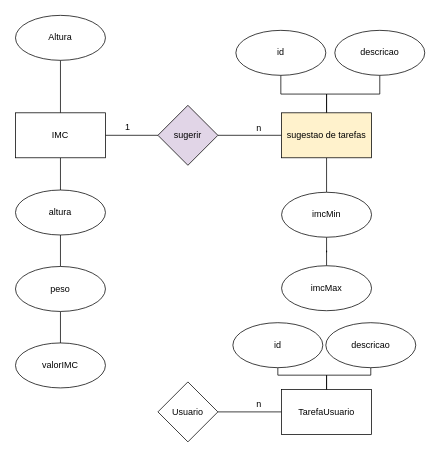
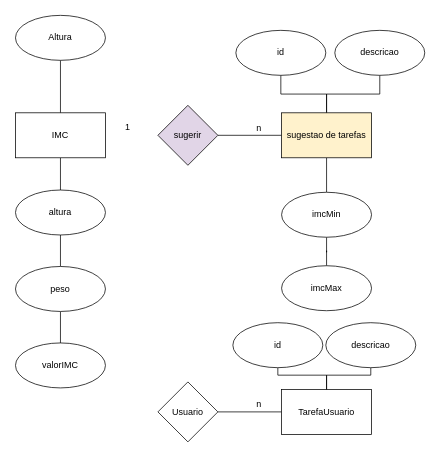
- <mxCell id="4" value="" style="edgeStyle=orthogonalEdgeStyle;rounded=0;orthogonalLoop=1;jettySize=auto;html=1;endArrow=none;startFill=0;" edge="1" parent="1" source="5" target="13"><mxGeometry relative="1" as="geometry" /></mxCell>
